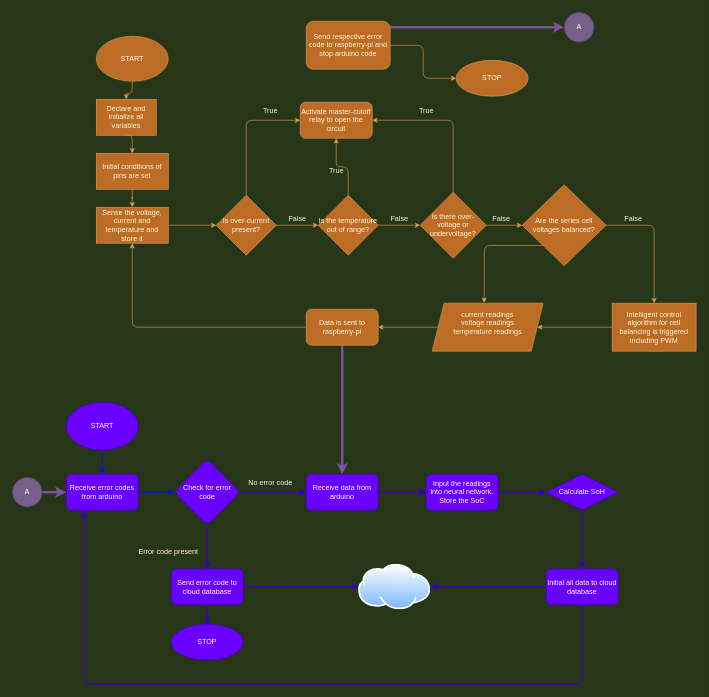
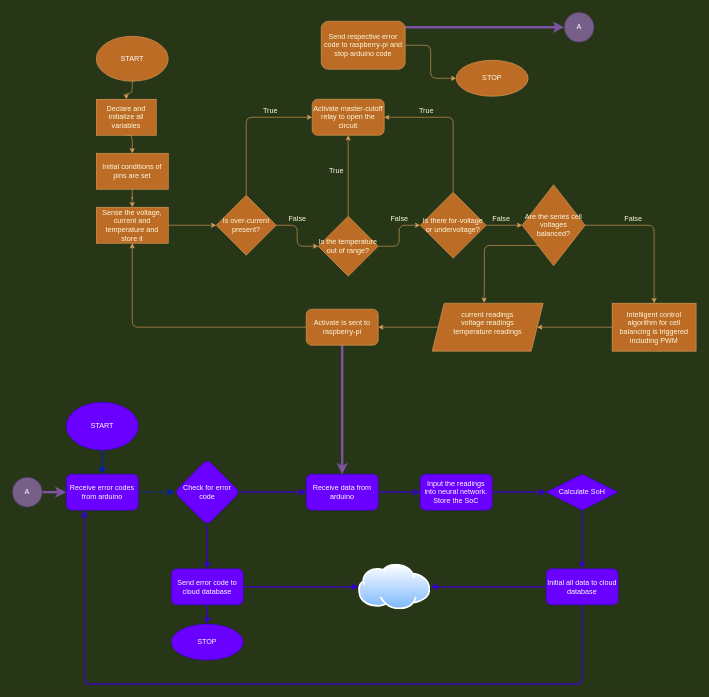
- <mxCell id="27" value="Send respective error code to raspberry-pi and stop arduino code" style="whiteSpace=wrap;html=1;rounded=1;strokeColor=#DDA15E;strokeWidth=1;fillColor=#BC6C25;sketch=0;fontColor=#FEFAE0;" parent="1" vertex="1"><mxGeometry x="510" y="35" width="140" height="80" as="geometry" /></mxCell>
+ <mxCell id="27" value="Send respective error code to raspberry-pi and stop arduino code" style="whiteSpace=wrap;html=1;rounded=1;strokeColor=#DDA15E;strokeWidth=1;fillColor=#BC6C25;sketch=0;fontColor=#FEFAE0;" parent="1" vertex="1"><mxGeometry x="535" y="35" width="140" height="80" as="geometry" /></mxCell>
- <mxCell id="21" value="Activate master-cutoff relay to open the circuit" style="rounded=1;whiteSpace=wrap;html=1;sketch=0;fontColor=#FEFAE0;strokeColor=#DDA15E;strokeWidth=1;fillColor=#BC6C25;gradientColor=none;" parent="1" vertex="1"><mxGeometry x="500" y="170" width="120" height="60" as="geometry" /></mxCell>
+ <mxCell id="21" value="Activate master-cutoff relay to open the circuit" style="rounded=1;whiteSpace=wrap;html=1;sketch=0;fontColor=#FEFAE0;strokeColor=#DDA15E;strokeWidth=1;fillColor=#BC6C25;gradientColor=none;" parent="1" vertex="1"><mxGeometry x="520" y="165" width="120" height="60" as="geometry" /></mxCell>
- <mxCell id="15" value="Is the temperature out of range?" style="rhombus;whiteSpace=wrap;html=1;rounded=0;fontColor=#FEFAE0;strokeColor=#DDA15E;strokeWidth=1;fillColor=#BC6C25;sketch=0;" parent="1" vertex="1"><mxGeometry x="530" y="325" width="100" height="100" as="geometry" /></mxCell>
+ <mxCell id="15" value="Is the temperature out of range?" style="rhombus;whiteSpace=wrap;html=1;rounded=0;fontColor=#FEFAE0;strokeColor=#DDA15E;strokeWidth=1;fillColor=#BC6C25;sketch=0;" parent="1" vertex="1"><mxGeometry x="530" y="360" width="100" height="100" as="geometry" /></mxCell>
- <mxCell id="19" value="Is there over-voltage or undervoltage?" style="rhombus;whiteSpace=wrap;html=1;rounded=0;fontColor=#FEFAE0;strokeColor=#DDA15E;strokeWidth=1;fillColor=#BC6C25;sketch=0;" parent="1" vertex="1"><mxGeometry x="700" y="320" width="110" height="110" as="geometry" /></mxCell>
+ <mxCell id="19" value="Is there for-voltage or undervoltage?" style="rhombus;whiteSpace=wrap;html=1;rounded=0;fontColor=#FEFAE0;strokeColor=#DDA15E;strokeWidth=1;fillColor=#BC6C25;sketch=0;" parent="1" vertex="1"><mxGeometry x="700" y="320" width="110" height="110" as="geometry" /></mxCell>
- <mxCell id="31" value="Are the series cell voltages balanced?" style="rhombus;whiteSpace=wrap;html=1;rounded=0;fontColor=#FEFAE0;strokeColor=#DDA15E;strokeWidth=1;fillColor=#BC6C25;sketch=0;" parent="1" vertex="1"><mxGeometry x="870" y="307.5" width="140" height="135" as="geometry" /></mxCell>
+ <mxCell id="31" value="Are the series cell voltages balanced?" style="rhombus;whiteSpace=wrap;html=1;rounded=0;fontColor=#FEFAE0;strokeColor=#DDA15E;strokeWidth=1;fillColor=#BC6C25;sketch=0;" parent="1" vertex="1"><mxGeometry x="870" y="307.5" width="105" height="135" as="geometry" /></mxCell>
- <mxCell id="40" value="Data is sent to raspberry-pi" style="rounded=1;whiteSpace=wrap;html=1;fontColor=#FEFAE0;strokeColor=#DDA15E;strokeWidth=1;fillColor=#BC6C25;sketch=0;" parent="1" vertex="1"><mxGeometry x="510" y="515" width="120" height="60" as="geometry" /></mxCell>
+ <mxCell id="40" value="Activate is sent to raspberry-pi" style="rounded=1;whiteSpace=wrap;html=1;fontColor=#FEFAE0;strokeColor=#DDA15E;strokeWidth=1;fillColor=#BC6C25;sketch=0;" parent="1" vertex="1"><mxGeometry x="510" y="515" width="120" height="60" as="geometry" /></mxCell>
- <mxCell id="56" value="&lt;div&gt;No error code&lt;/div&gt;" style="text;html=1;align=center;verticalAlign=middle;resizable=0;points=[];autosize=1;strokeColor=none;fontColor=#FEFAE0;" vertex="1" parent="1"><mxGeometry x="405" y="795" width="90" height="20" as="geometry" /></mxCell>
- <mxCell id="45" value="" style="edgeStyle=orthogonalEdgeStyle;curved=0;sketch=0;orthogonalLoop=1;jettySize=auto;html=1;fontColor=#FEFAE0;strokeColor=#001DBC;strokeWidth=2;fillColor=#0050ef;" edge="1" parent="1" source="46" target="49"><mxGeometry relative="1" as="geometry" /></mxCell>
+ <mxCell id="45" value="" style="edgeStyle=orthogonalEdgeStyle;curved=0;sketch=0;orthogonalLoop=1;jettySize=auto;html=1;fontColor=#FEFAE0;strokeColor=#001DBC;strokeWidth=2;fillColor=#0050ef;dashed=1;" edge="1" parent="1" source="46" target="49"><mxGeometry relative="1" as="geometry" /></mxCell>
- <mxCell id="58" value="Input the readings into neural network. Store the SoC" style="whiteSpace=wrap;html=1;rounded=1;fontColor=#ffffff;strokeColor=#3700CC;strokeWidth=1;fillColor=#6a00ff;sketch=0;" vertex="1" parent="1"><mxGeometry x="710" y="790" width="120" height="60" as="geometry" /></mxCell>
+ <mxCell id="58" value="Input the readings into neural network. Store the SoC" style="whiteSpace=wrap;html=1;rounded=1;fontColor=#ffffff;strokeColor=#3700CC;strokeWidth=1;fillColor=#6a00ff;sketch=0;" vertex="1" parent="1"><mxGeometry x="700" y="790" width="120" height="60" as="geometry" /></mxCell>
- <mxCell id="53" value="Error code present" style="text;html=1;align=center;verticalAlign=middle;resizable=0;points=[];autosize=1;strokeColor=none;fontColor=#FEFAE0;" vertex="1" parent="1"><mxGeometry x="220" y="910" width="120" height="20" as="geometry" /></mxCell>
